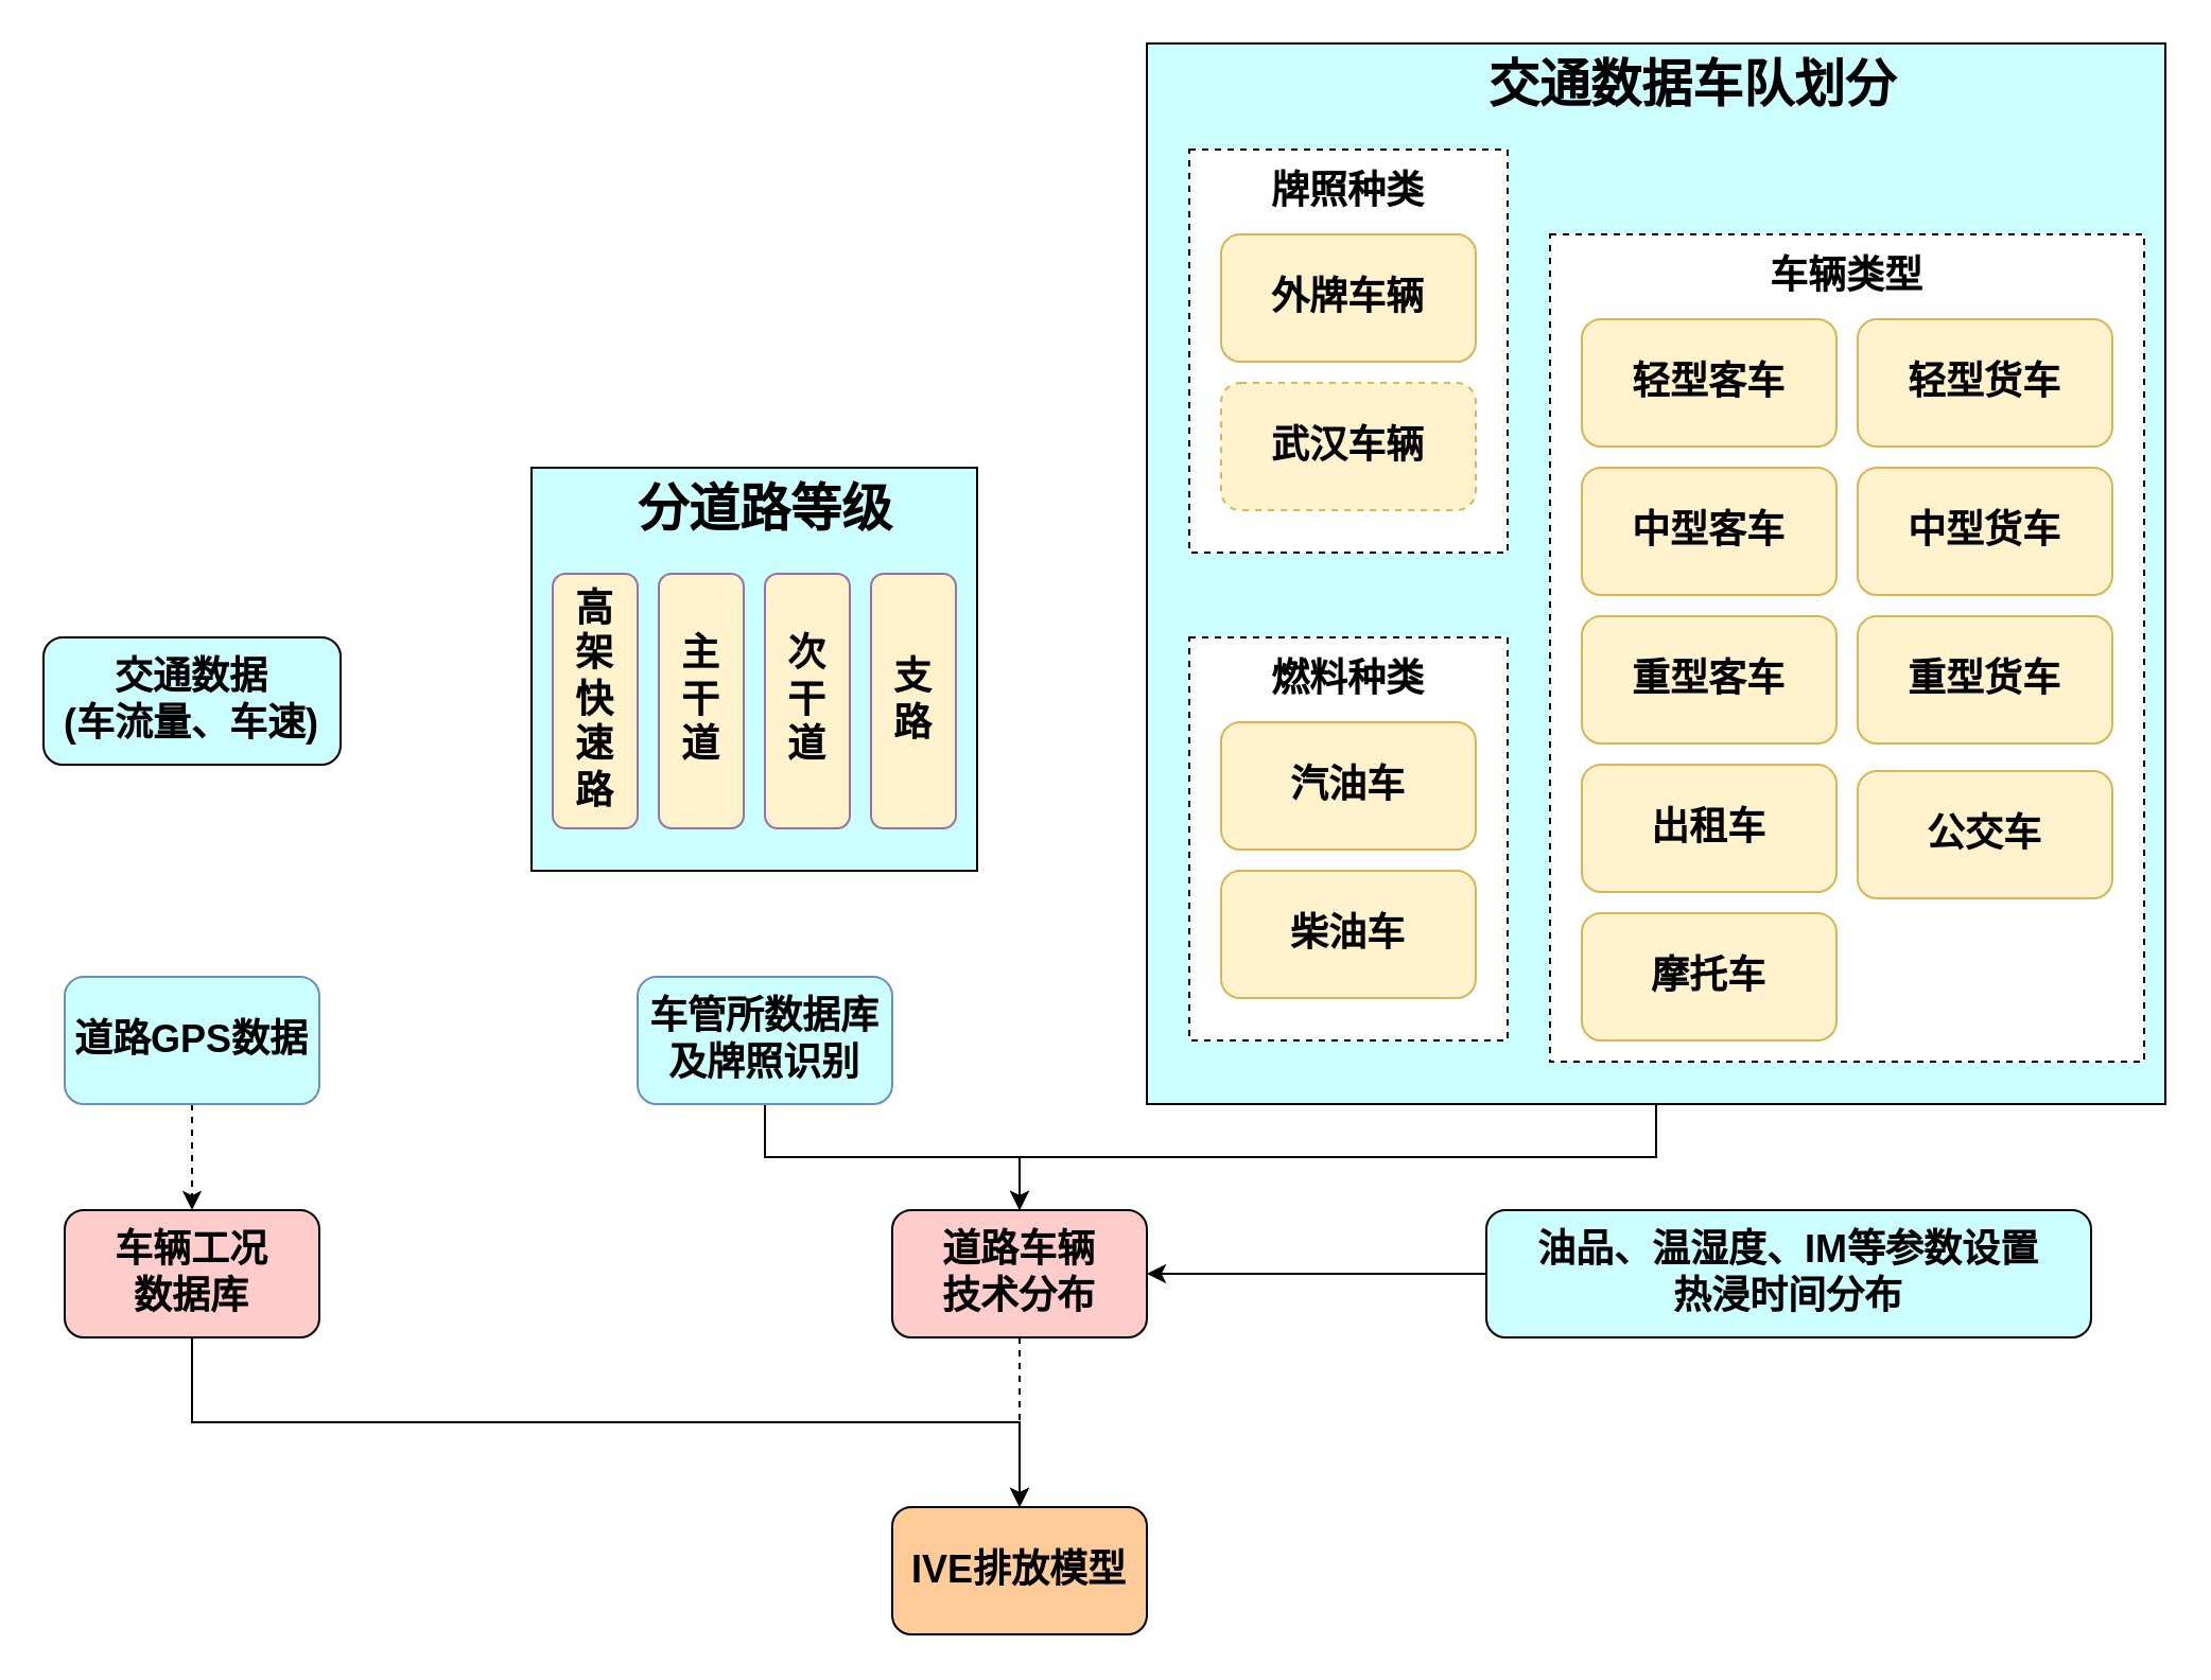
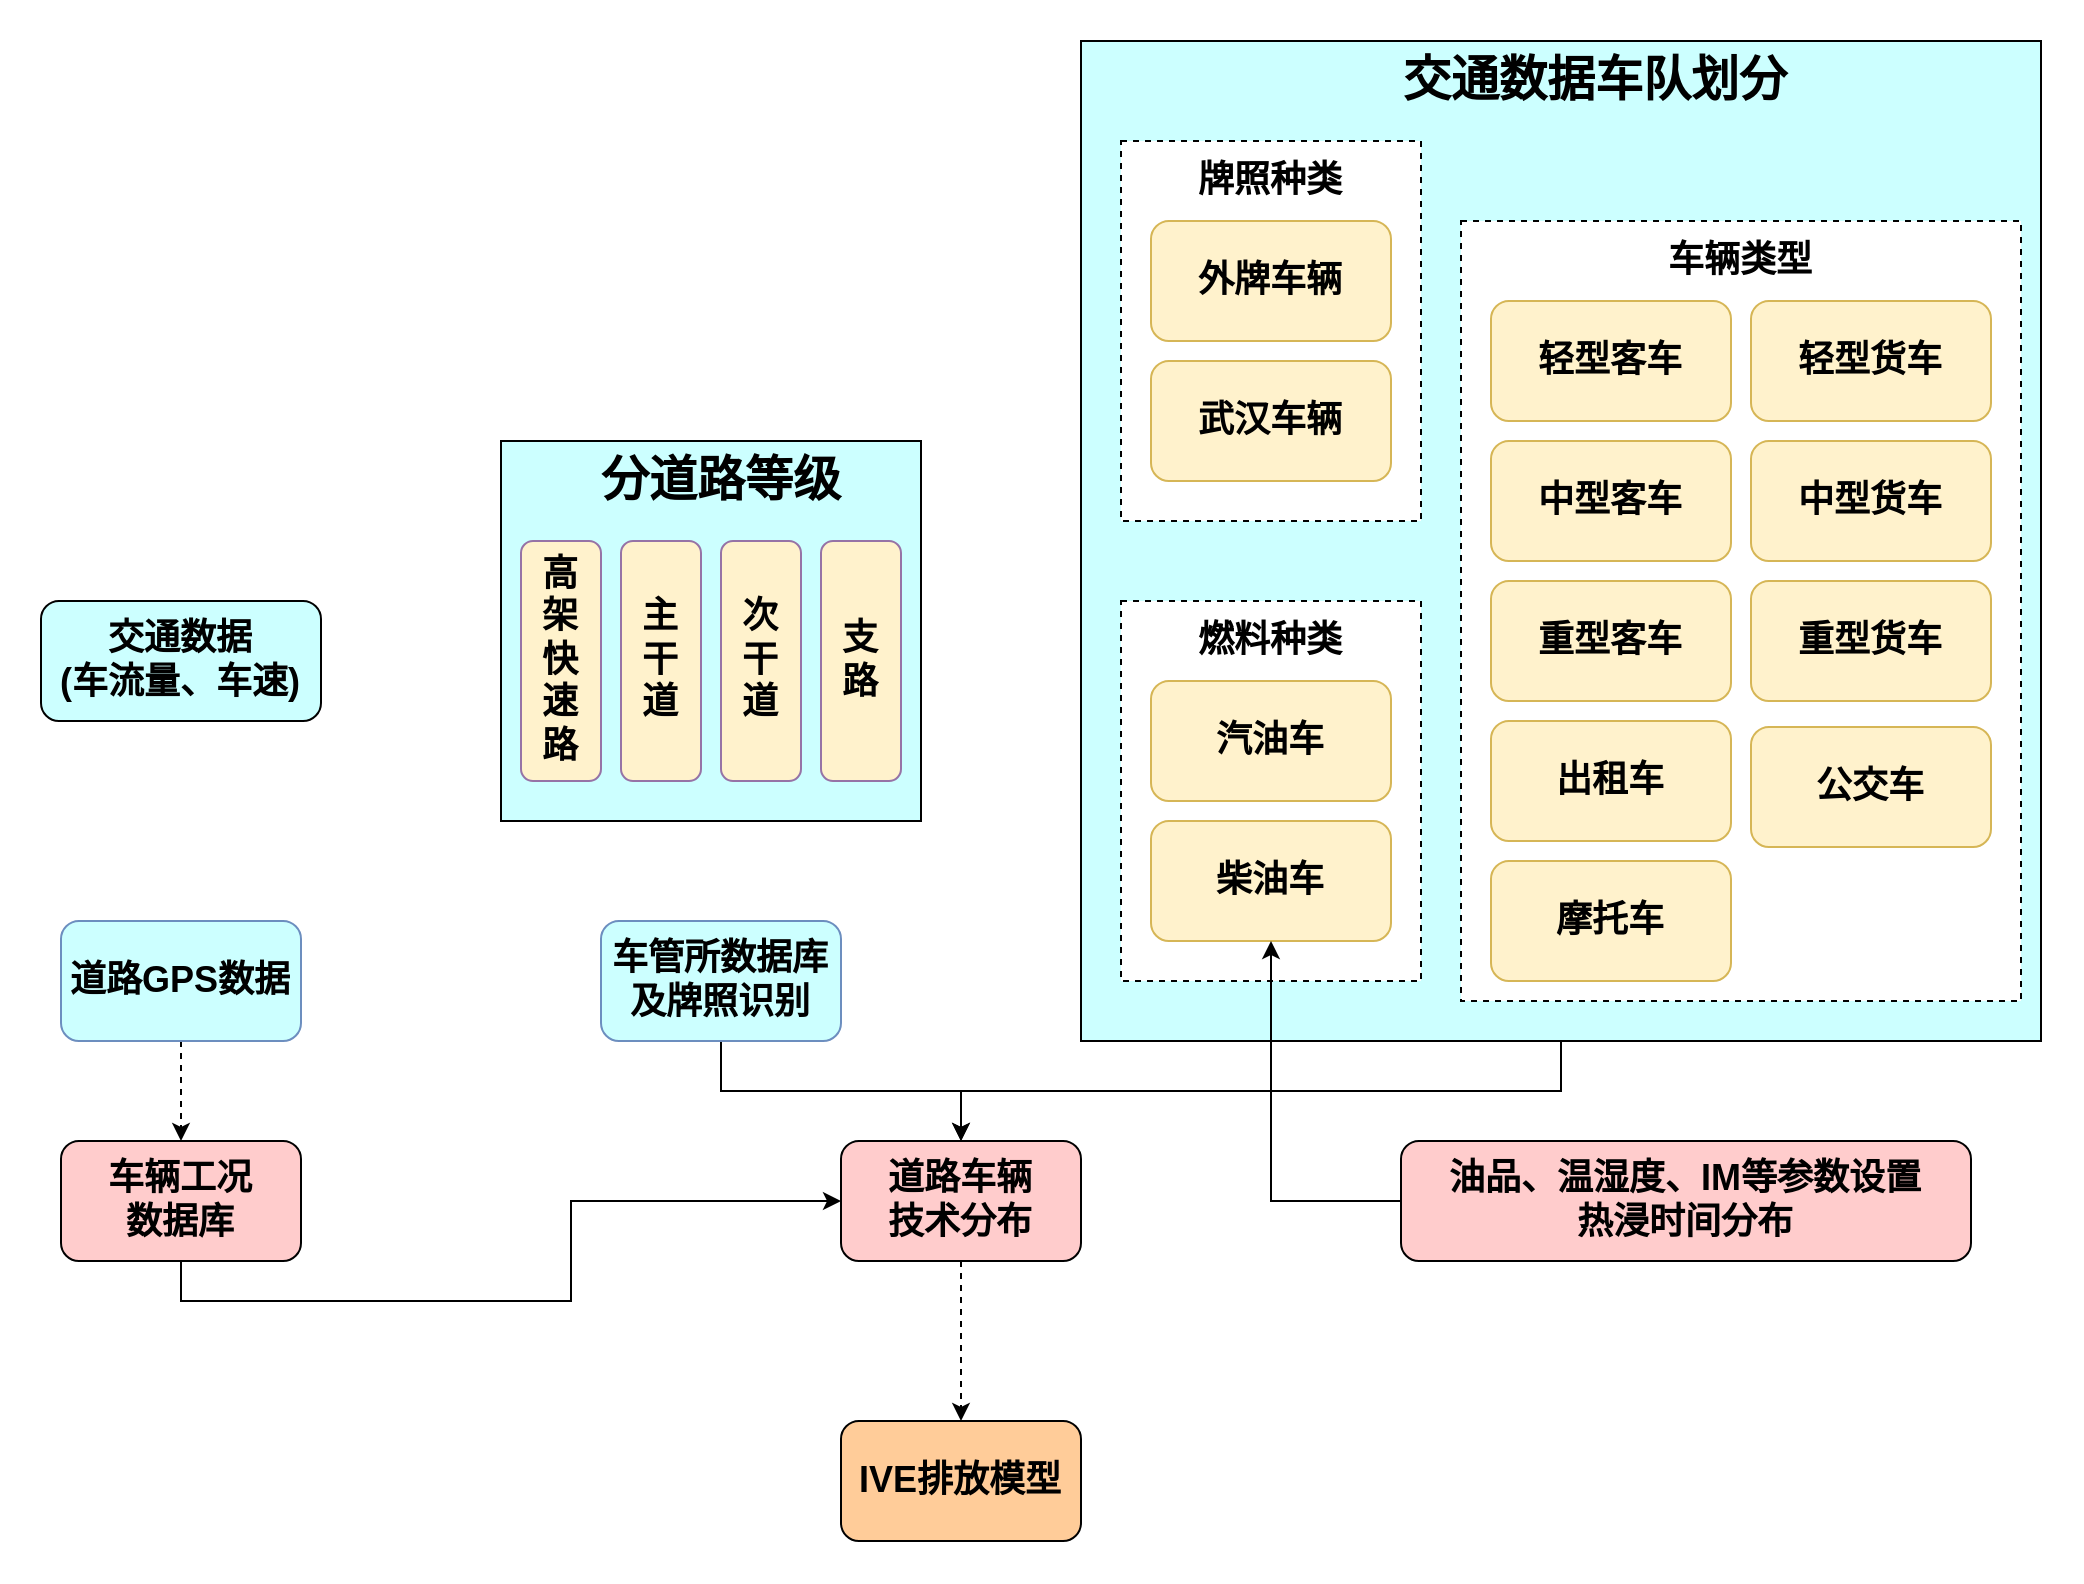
- <mxCell id="12" value="&lt;font style=&quot;font-size: 18px&quot;&gt;&lt;b&gt;武汉车辆&lt;/b&gt;&lt;/font&gt;" style="rounded=1;whiteSpace=wrap;html=1;fillColor=#fff2cc;strokeColor=#d6b656;dashed=1;" parent="1" vertex="1"><mxGeometry x="575" y="180" width="120" height="60" as="geometry" /></mxCell>
+ <mxCell id="12" value="&lt;font style=&quot;font-size: 18px&quot;&gt;&lt;b&gt;武汉车辆&lt;/b&gt;&lt;/font&gt;" style="rounded=1;whiteSpace=wrap;html=1;fillColor=#fff2cc;strokeColor=#d6b656;" parent="1" vertex="1"><mxGeometry x="575" y="180" width="120" height="60" as="geometry" /></mxCell>
- <mxCell id="34" style="edgeStyle=orthogonalEdgeStyle;rounded=0;orthogonalLoop=1;jettySize=auto;html=1;exitX=0;exitY=0.5;exitDx=0;exitDy=0;" edge="1" parent="1" source="35" target="33"><mxGeometry relative="1" as="geometry" /></mxCell>
+ <mxCell id="34" style="edgeStyle=orthogonalEdgeStyle;rounded=0;orthogonalLoop=1;jettySize=auto;html=1;exitX=0;exitY=0.5;exitDx=0;exitDy=0;" edge="1" parent="1" source="35" target="25"><mxGeometry relative="1" as="geometry" /></mxCell>
- <mxCell id="35" value="&lt;span style=&quot;font-size: 18px&quot;&gt;&lt;b&gt;油品、温湿度、IM等参数设置&lt;br&gt;热浸时间分布&lt;br&gt;&lt;/b&gt;&lt;/span&gt;" style="rounded=1;whiteSpace=wrap;html=1;fillColor=#ccffff;" parent="1" vertex="1"><mxGeometry x="700" y="570" width="285" height="60" as="geometry" /></mxCell>
+ <mxCell id="35" value="&lt;span style=&quot;font-size: 18px&quot;&gt;&lt;b&gt;油品、温湿度、IM等参数设置&lt;br&gt;热浸时间分布&lt;br&gt;&lt;/b&gt;&lt;/span&gt;" style="rounded=1;whiteSpace=wrap;html=1;fillColor=#FFCCCC;" parent="1" vertex="1"><mxGeometry x="700" y="570" width="285" height="60" as="geometry" /></mxCell>
- <mxCell id="30" style="edgeStyle=orthogonalEdgeStyle;rounded=0;orthogonalLoop=1;jettySize=auto;html=1;exitX=0.5;exitY=1;exitDx=0;exitDy=0;" parent="1" source="31" target="36" edge="1"><mxGeometry relative="1" as="geometry" /></mxCell>
+ <mxCell id="30" style="edgeStyle=orthogonalEdgeStyle;rounded=0;orthogonalLoop=1;jettySize=auto;html=1;exitX=0.5;exitY=1;exitDx=0;exitDy=0;" parent="1" source="31" target="33" edge="1"><mxGeometry relative="1" as="geometry" /></mxCell>
